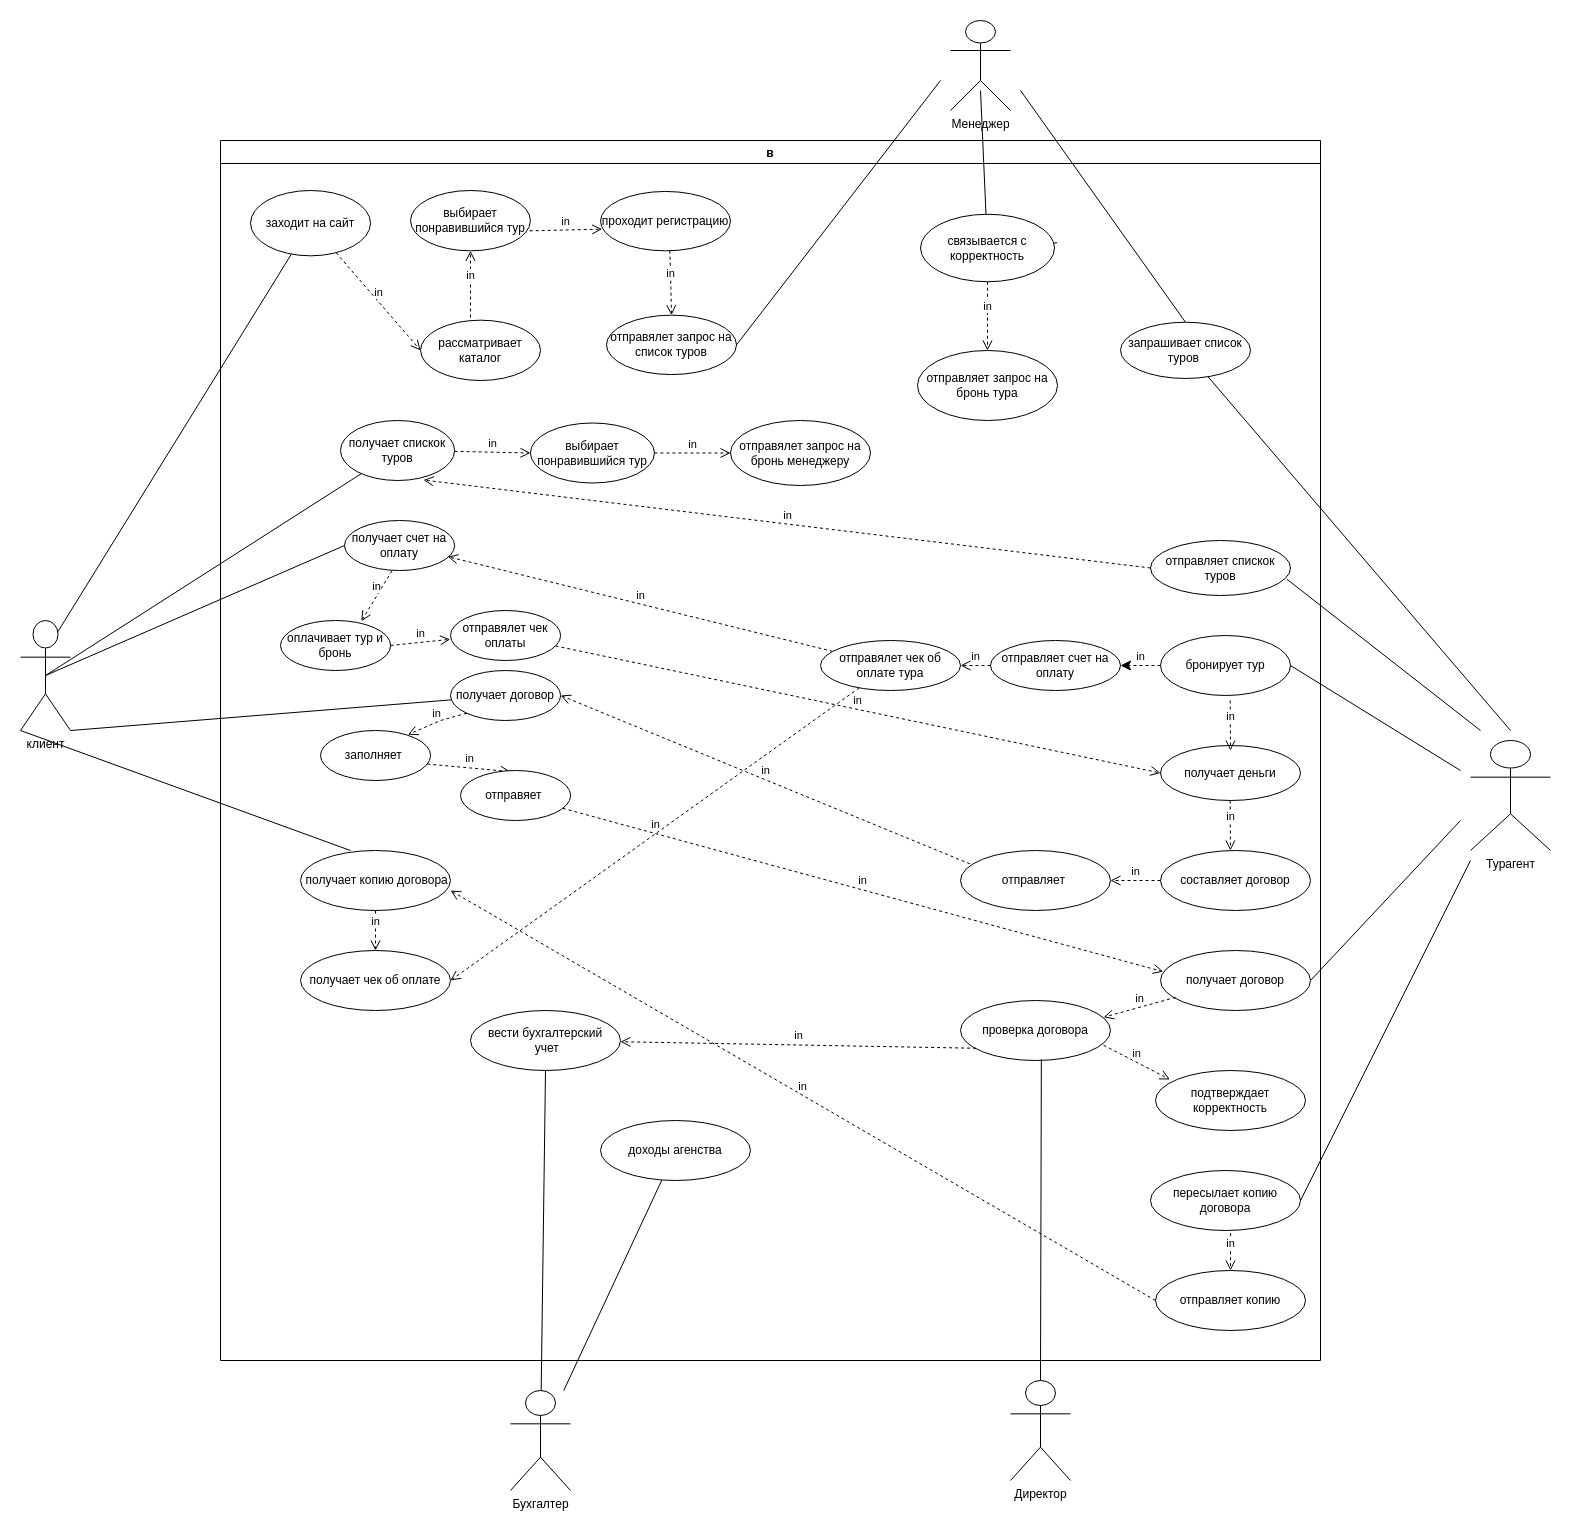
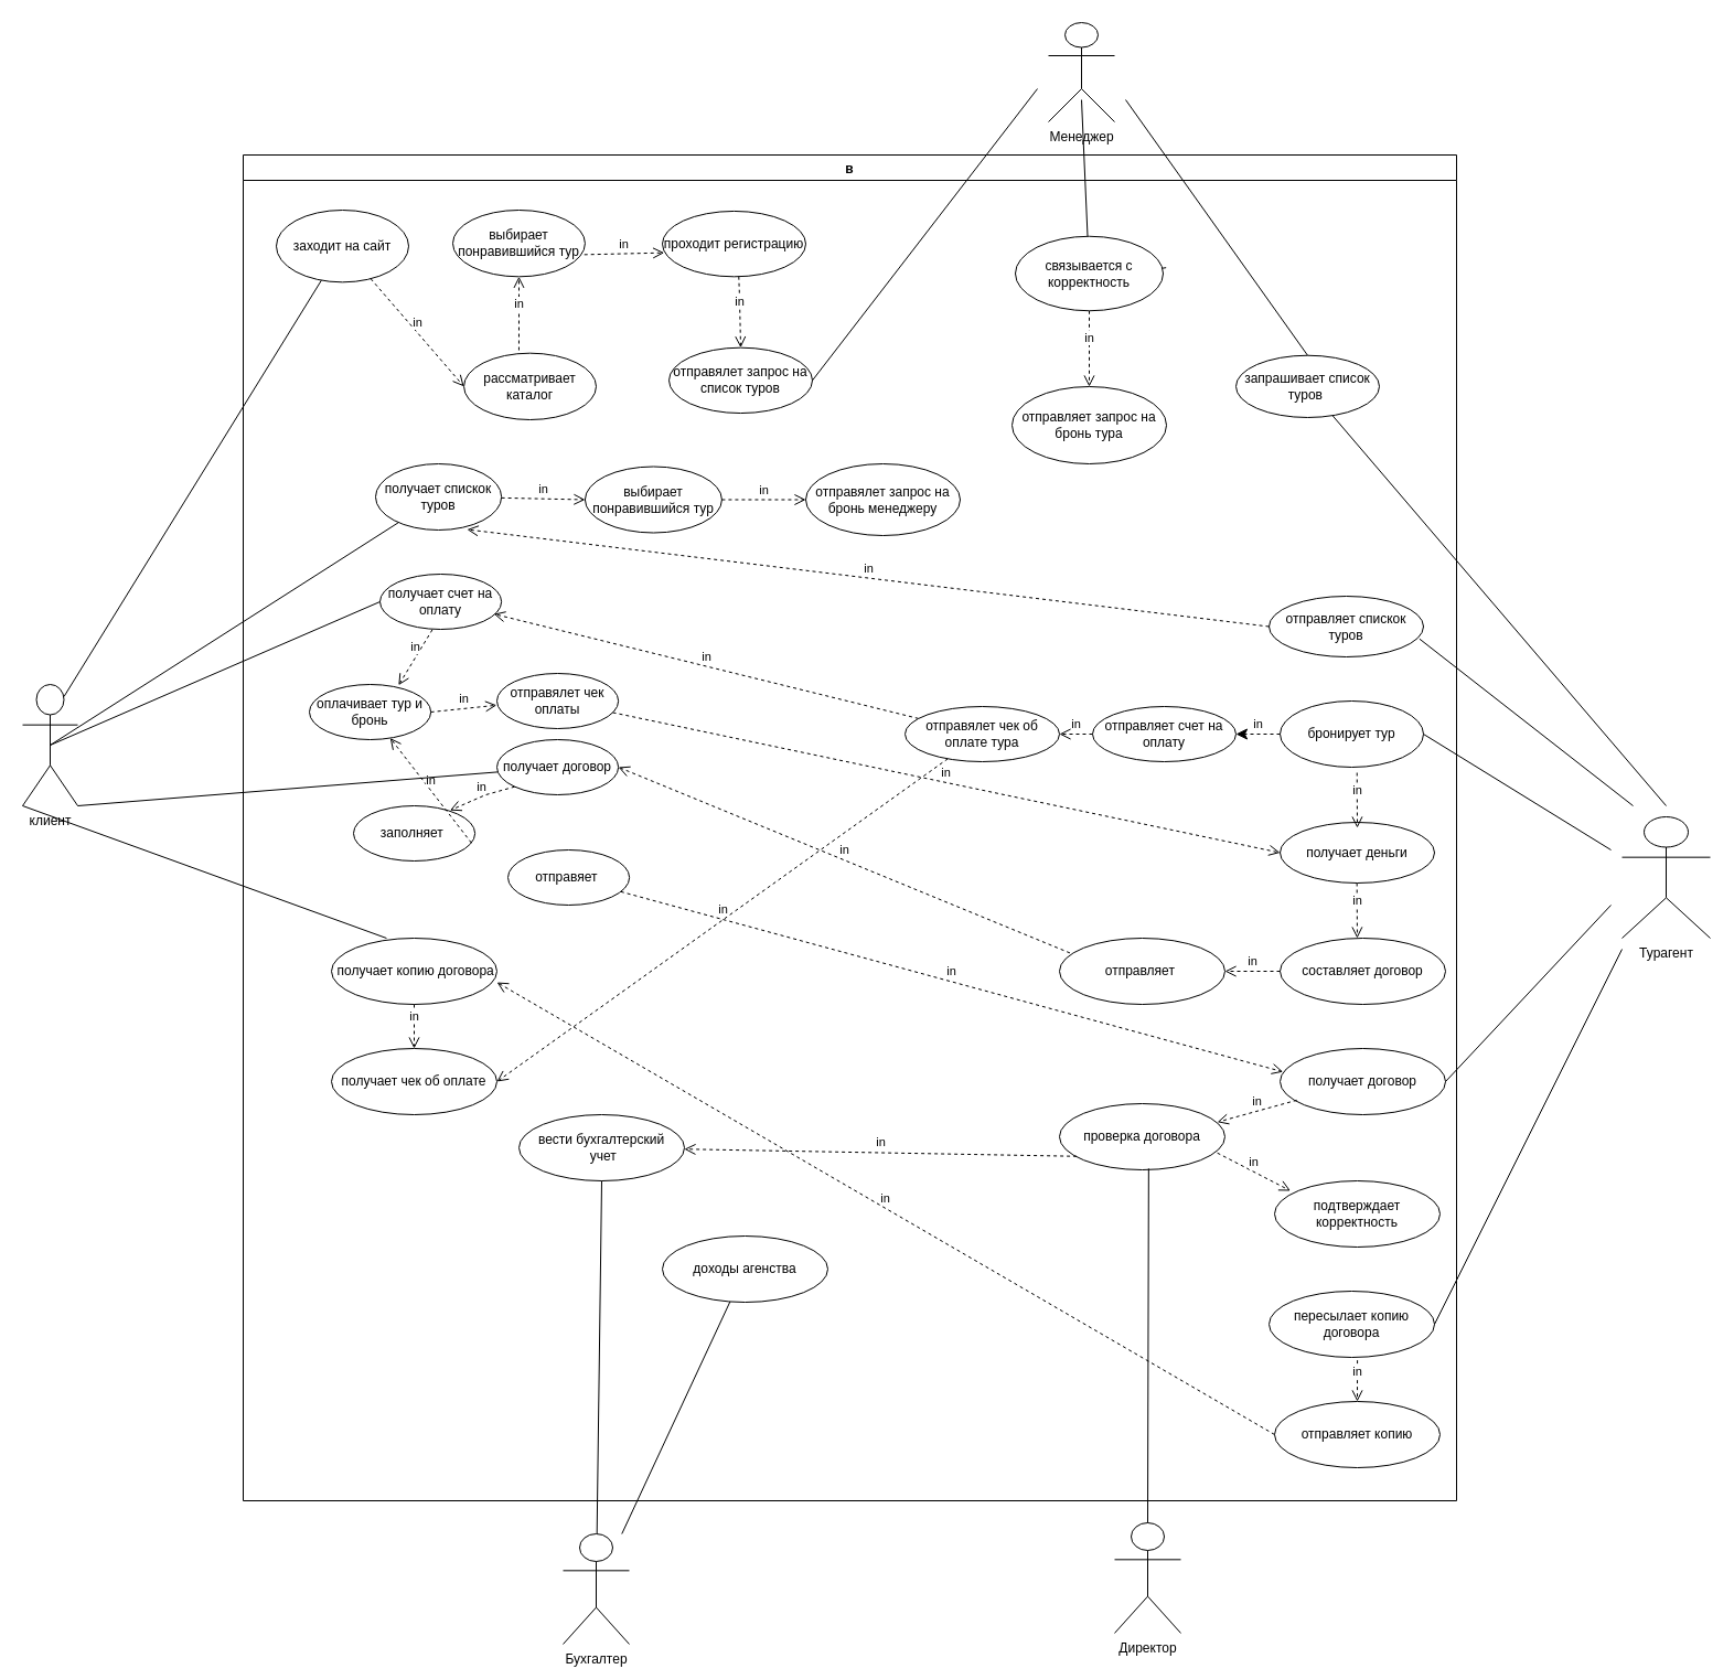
- <mxCell id="34" value="in" style="html=1;verticalAlign=bottom;endArrow=open;dashed=1;endSize=8;rounded=0;exitX=0.97;exitY=0.671;exitDx=0;exitDy=0;exitPerimeter=0;entryX=0.454;entryY=0.023;entryDx=0;entryDy=0;entryPerimeter=0;" parent="2" source="33" target="60" edge="1"><mxGeometry relative="1" as="geometry"><mxPoint x="106.699" y="608.65" as="sourcePoint" /><mxPoint x="221.7" y="779.32" as="targetPoint" /></mxGeometry></mxCell>
+ <mxCell id="34" value="in" style="html=1;verticalAlign=bottom;endArrow=open;dashed=1;endSize=8;rounded=0;exitX=0.97;exitY=0.671;exitDx=0;exitDy=0;exitPerimeter=0;" parent="2" source="33" target="25" edge="1"><mxGeometry relative="1" as="geometry"><mxPoint x="106.699" y="608.65" as="sourcePoint" /><mxPoint x="221.7" y="779.32" as="targetPoint" /></mxGeometry></mxCell>
